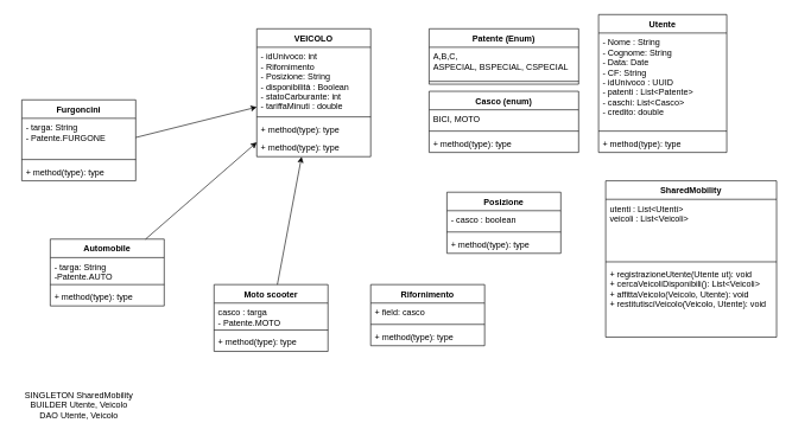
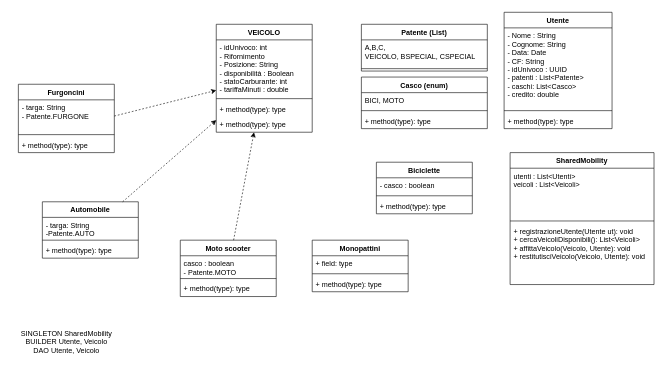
- <mxCell id="30" value="Patente (Enum)" style="swimlane;fontStyle=1;align=center;verticalAlign=top;childLayout=stackLayout;horizontal=1;startSize=26;horizontalStack=0;resizeParent=1;resizeParentMax=0;resizeLast=0;collapsible=1;marginBottom=0;" parent="1" vertex="1"><mxGeometry x="602" y="40" width="210" height="78" as="geometry" /></mxCell>
+ <mxCell id="30" value="Patente (List)" style="swimlane;fontStyle=1;align=center;verticalAlign=top;childLayout=stackLayout;horizontal=1;startSize=26;horizontalStack=0;resizeParent=1;resizeParentMax=0;resizeLast=0;collapsible=1;marginBottom=0;" parent="1" vertex="1"><mxGeometry x="602" y="40" width="210" height="78" as="geometry" /></mxCell>
- <mxCell id="31" value="A,B,C, &#10;ASPECIAL, BSPECIAL, CSPECIAL" style="text;strokeColor=none;fillColor=none;align=left;verticalAlign=top;spacingLeft=4;spacingRight=4;overflow=hidden;rotatable=0;points=[[0,0.5],[1,0.5]];portConstraint=eastwest;" parent="30" vertex="1"><mxGeometry y="26" width="210" height="44" as="geometry" /></mxCell>
+ <mxCell id="31" value="A,B,C, &#10;VEICOLO, BSPECIAL, CSPECIAL" style="text;strokeColor=none;fillColor=none;align=left;verticalAlign=top;spacingLeft=4;spacingRight=4;overflow=hidden;rotatable=0;points=[[0,0.5],[1,0.5]];portConstraint=eastwest;" parent="30" vertex="1"><mxGeometry y="26" width="210" height="44" as="geometry" /></mxCell>
- <mxCell id="38" value="" style="endArrow=classic;html=1;rounded=0;exitX=1;exitY=0.5;exitDx=0;exitDy=0;" parent="1" source="11" target="33" edge="1"><mxGeometry width="50" height="50" relative="1" as="geometry"><mxPoint x="460" y="240" as="sourcePoint" /><mxPoint x="510" y="190" as="targetPoint" /></mxGeometry></mxCell>
+ <mxCell id="38" value="" style="endArrow=classic;html=1;rounded=0;exitX=1;exitY=0.5;exitDx=0;exitDy=0;dashed=1;" parent="1" source="11" target="33" edge="1"><mxGeometry width="50" height="50" relative="1" as="geometry"><mxPoint x="460" y="240" as="sourcePoint" /><mxPoint x="510" y="190" as="targetPoint" /></mxGeometry></mxCell>
- <mxCell id="39" value="" style="endArrow=classic;html=1;rounded=0;" parent="1" source="18" target="33" edge="1"><mxGeometry width="50" height="50" relative="1" as="geometry"><mxPoint x="460" y="240" as="sourcePoint" /><mxPoint x="510" y="190" as="targetPoint" /></mxGeometry></mxCell>
+ <mxCell id="39" value="" style="endArrow=classic;html=1;rounded=0;dashed=1;" parent="1" source="18" target="33" edge="1"><mxGeometry width="50" height="50" relative="1" as="geometry"><mxPoint x="460" y="240" as="sourcePoint" /><mxPoint x="510" y="190" as="targetPoint" /></mxGeometry></mxCell>
- <mxCell id="26" value="Posizione" style="swimlane;fontStyle=1;align=center;verticalAlign=top;childLayout=stackLayout;horizontal=1;startSize=26;horizontalStack=0;resizeParent=1;resizeParentMax=0;resizeLast=0;collapsible=1;marginBottom=0;" parent="1" vertex="1"><mxGeometry x="627" y="270" width="160" height="86" as="geometry" /></mxCell>
+ <mxCell id="26" value="Biciclette" style="swimlane;fontStyle=1;align=center;verticalAlign=top;childLayout=stackLayout;horizontal=1;startSize=26;horizontalStack=0;resizeParent=1;resizeParentMax=0;resizeLast=0;collapsible=1;marginBottom=0;" parent="1" vertex="1"><mxGeometry x="627" y="270" width="160" height="86" as="geometry" /></mxCell>
- <mxCell id="40" value="" style="endArrow=classic;html=1;rounded=0;" parent="1" source="14" target="33" edge="1"><mxGeometry width="50" height="50" relative="1" as="geometry"><mxPoint x="460" y="240" as="sourcePoint" /><mxPoint x="510" y="190" as="targetPoint" /></mxGeometry></mxCell>
+ <mxCell id="40" value="" style="endArrow=classic;html=1;rounded=0;dashed=1;" parent="1" source="14" target="33" edge="1"><mxGeometry width="50" height="50" relative="1" as="geometry"><mxPoint x="460" y="240" as="sourcePoint" /><mxPoint x="510" y="190" as="targetPoint" /></mxGeometry></mxCell>
- <mxCell id="22" value="Rifornimento" style="swimlane;fontStyle=1;align=center;verticalAlign=top;childLayout=stackLayout;horizontal=1;startSize=26;horizontalStack=0;resizeParent=1;resizeParentMax=0;resizeLast=0;collapsible=1;marginBottom=0;" parent="1" vertex="1"><mxGeometry x="520" y="400" width="160" height="86" as="geometry" /></mxCell>
+ <mxCell id="22" value="Monopattini" style="swimlane;fontStyle=1;align=center;verticalAlign=top;childLayout=stackLayout;horizontal=1;startSize=26;horizontalStack=0;resizeParent=1;resizeParentMax=0;resizeLast=0;collapsible=1;marginBottom=0;" parent="1" vertex="1"><mxGeometry x="520" y="400" width="160" height="86" as="geometry" /></mxCell>
- <mxCell id="15" value="casco : targa&#10;- Patente.MOTO" style="text;strokeColor=none;fillColor=none;align=left;verticalAlign=top;spacingLeft=4;spacingRight=4;overflow=hidden;rotatable=0;points=[[0,0.5],[1,0.5]];portConstraint=eastwest;" parent="14" vertex="1"><mxGeometry y="26" width="160" height="34" as="geometry" /></mxCell>
+ <mxCell id="15" value="casco : boolean&#10;- Patente.MOTO" style="text;strokeColor=none;fillColor=none;align=left;verticalAlign=top;spacingLeft=4;spacingRight=4;overflow=hidden;rotatable=0;points=[[0,0.5],[1,0.5]];portConstraint=eastwest;" parent="14" vertex="1"><mxGeometry y="26" width="160" height="34" as="geometry" /></mxCell>
- <mxCell id="23" value="+ field: casco" style="text;strokeColor=none;fillColor=none;align=left;verticalAlign=top;spacingLeft=4;spacingRight=4;overflow=hidden;rotatable=0;points=[[0,0.5],[1,0.5]];portConstraint=eastwest;" parent="22" vertex="1"><mxGeometry y="26" width="160" height="26" as="geometry" /></mxCell>
+ <mxCell id="23" value="+ field: type" style="text;strokeColor=none;fillColor=none;align=left;verticalAlign=top;spacingLeft=4;spacingRight=4;overflow=hidden;rotatable=0;points=[[0,0.5],[1,0.5]];portConstraint=eastwest;" parent="22" vertex="1"><mxGeometry y="26" width="160" height="26" as="geometry" /></mxCell>
